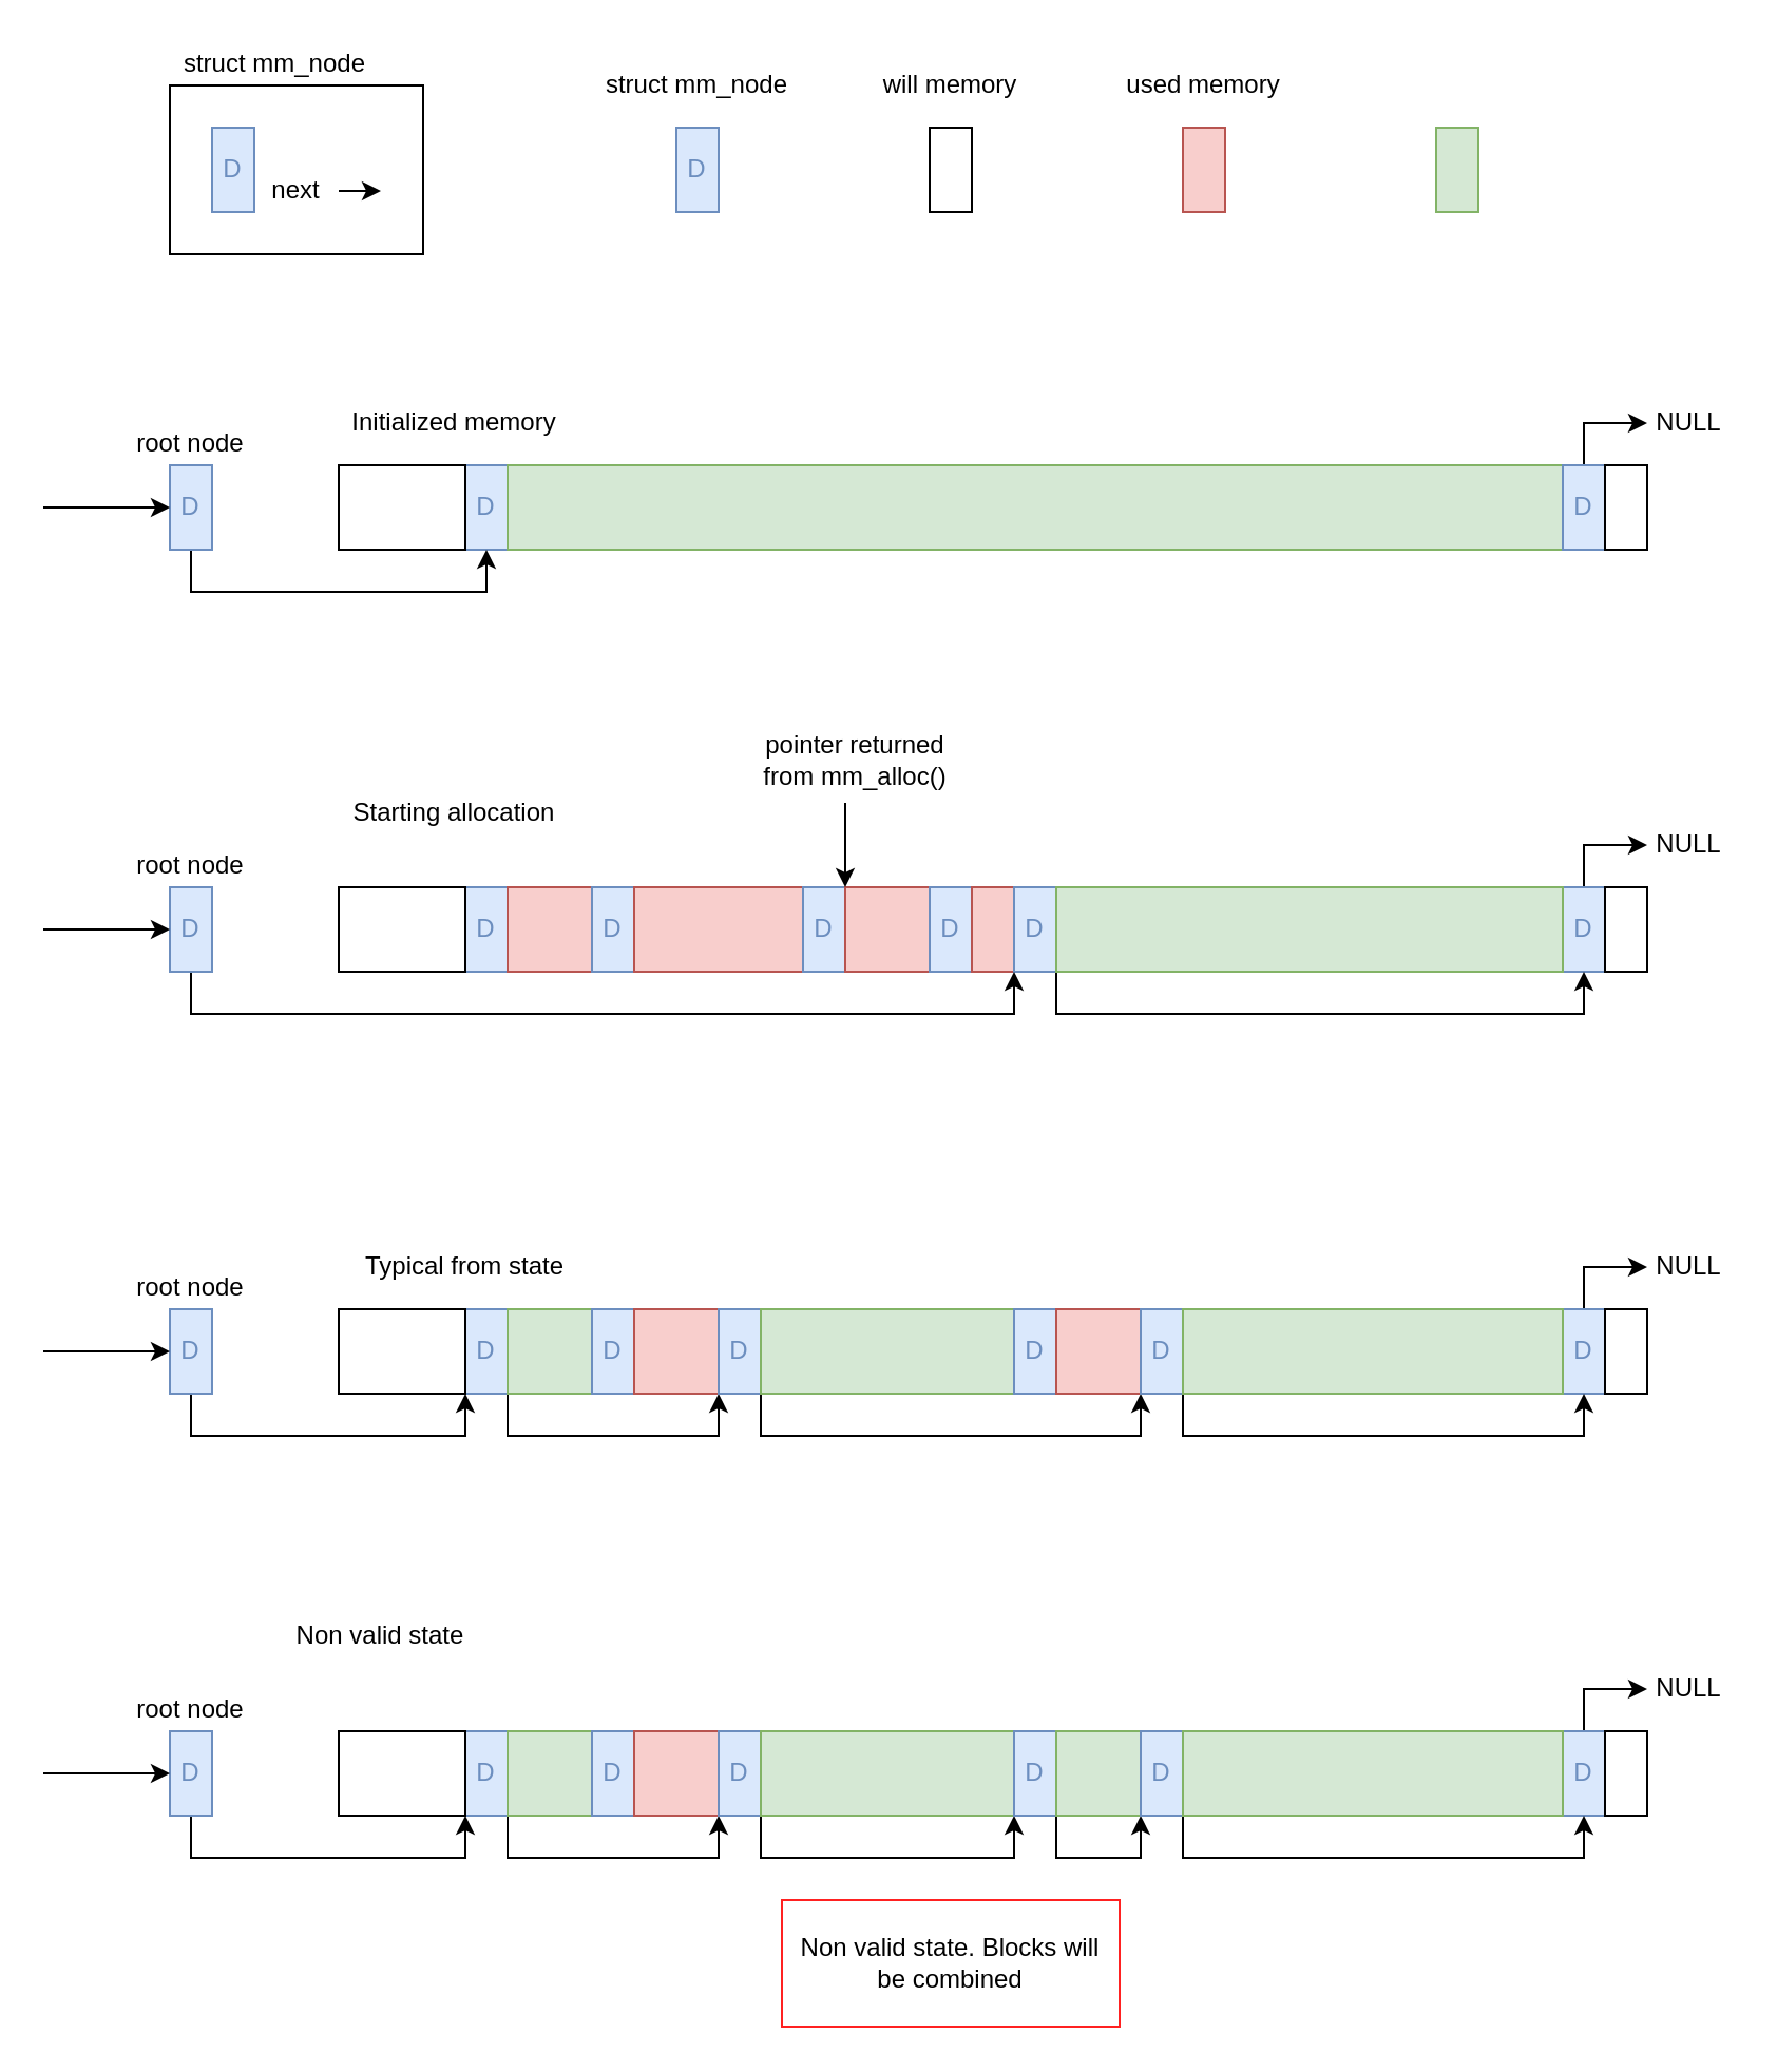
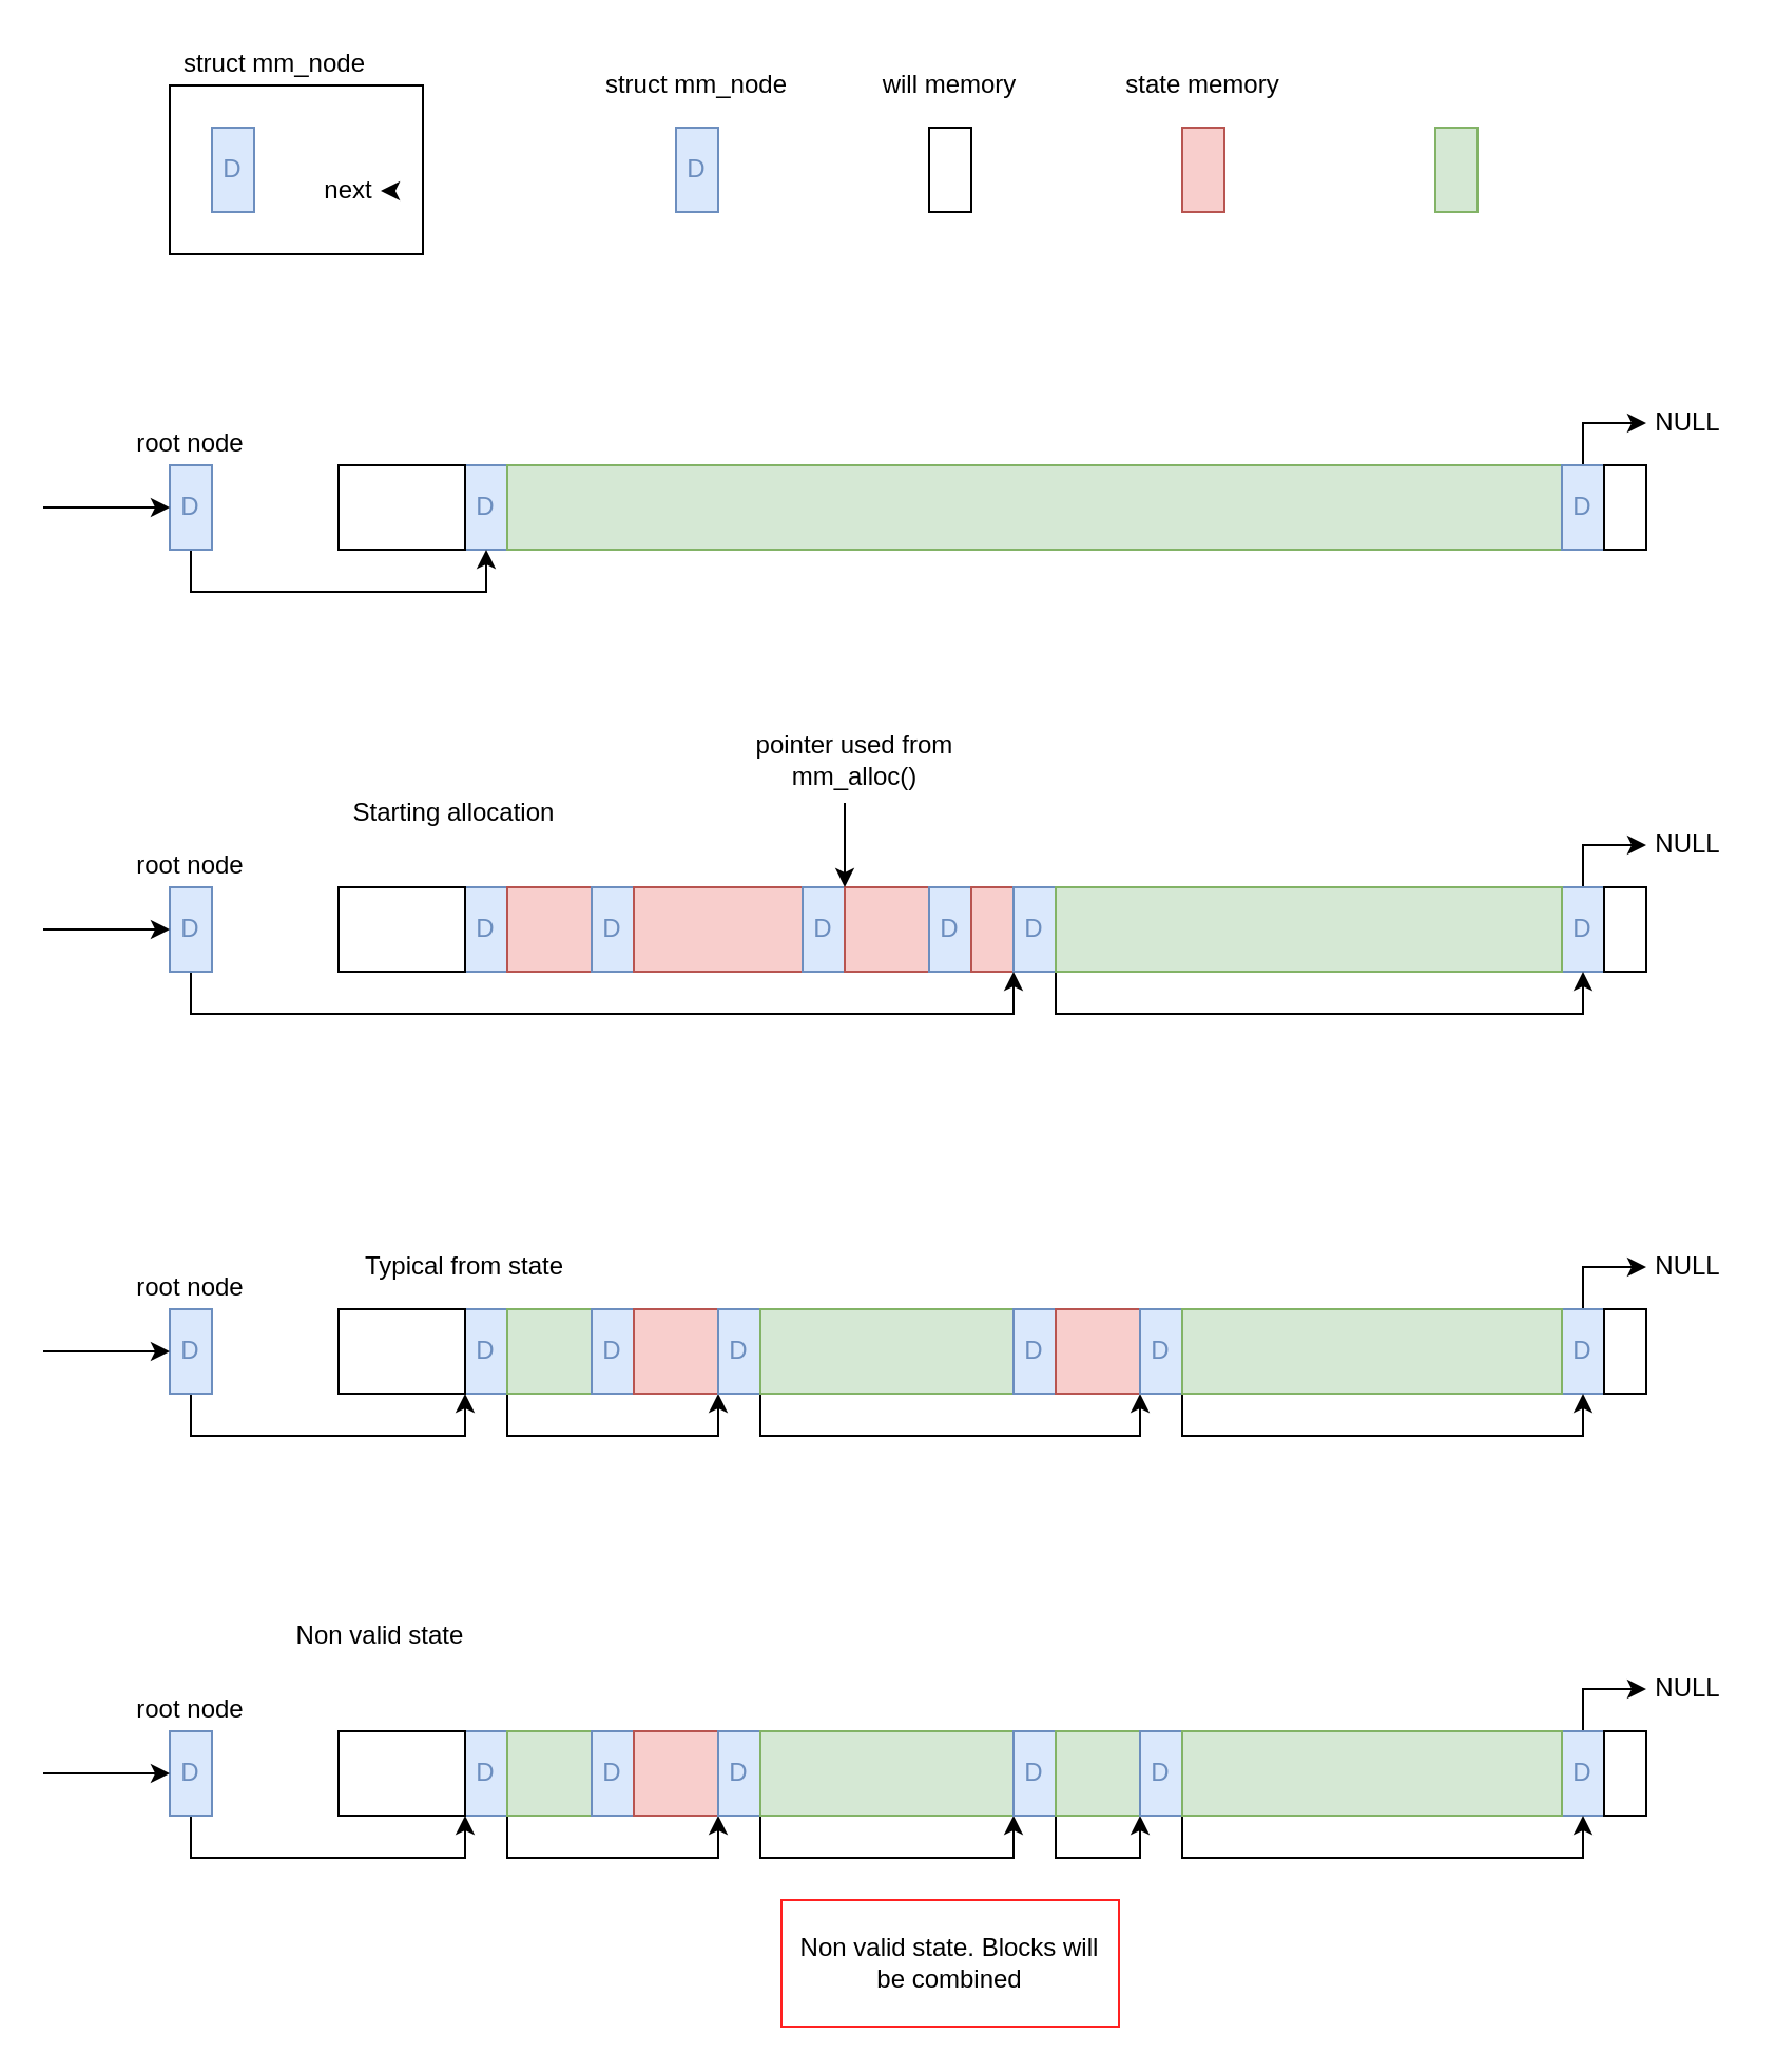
- <mxCell id="20" value="used memory" style="text;html=1;strokeColor=none;fillColor=none;align=center;verticalAlign=middle;whiteSpace=wrap;rounded=0;" vertex="1" parent="1"><mxGeometry x="520" y="30" width="100" height="20" as="geometry" /></mxCell>
+ <mxCell id="20" value="state memory" style="text;html=1;strokeColor=none;fillColor=none;align=center;verticalAlign=middle;whiteSpace=wrap;rounded=0;" vertex="1" parent="1"><mxGeometry x="520" y="30" width="100" height="20" as="geometry" /></mxCell>
- <mxCell id="12" value="next" style="text;html=1;strokeColor=none;fillColor=none;align=center;verticalAlign=middle;whiteSpace=wrap;rounded=0;" vertex="1" parent="1"><mxGeometry x="120" y="80" width="40" height="20" as="geometry" /></mxCell>
+ <mxCell id="12" value="next" style="text;html=1;strokeColor=none;fillColor=none;align=center;verticalAlign=middle;whiteSpace=wrap;rounded=0;" vertex="1" parent="1"><mxGeometry x="145" y="80" width="40" height="20" as="geometry" /></mxCell>
- <mxCell id="21" value="Initialized memory" style="text;html=1;strokeColor=none;fillColor=none;align=center;verticalAlign=middle;whiteSpace=wrap;rounded=0;" vertex="1" parent="1"><mxGeometry x="160" y="190" width="110" height="20" as="geometry" /></mxCell>
- <mxCell id="96" value="pointer returned from mm_alloc()" style="text;html=1;strokeColor=none;fillColor=none;align=center;verticalAlign=middle;whiteSpace=wrap;rounded=0;" vertex="1" parent="1"><mxGeometry x="350" y="350" width="110" height="20" as="geometry" /></mxCell>
+ <mxCell id="96" value="pointer used from mm_alloc()" style="text;html=1;strokeColor=none;fillColor=none;align=center;verticalAlign=middle;whiteSpace=wrap;rounded=0;" vertex="1" parent="1"><mxGeometry x="350" y="350" width="110" height="20" as="geometry" /></mxCell>
